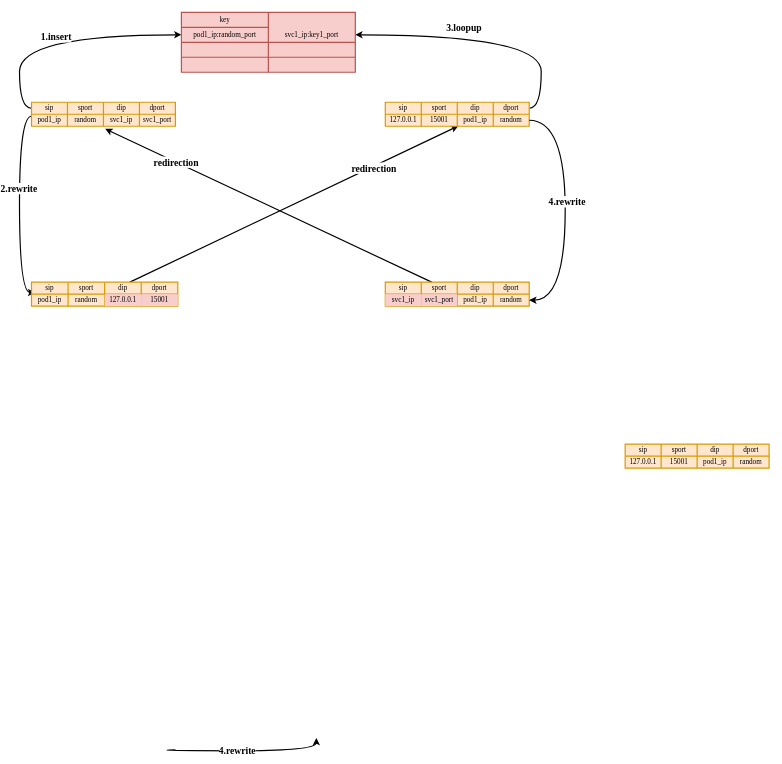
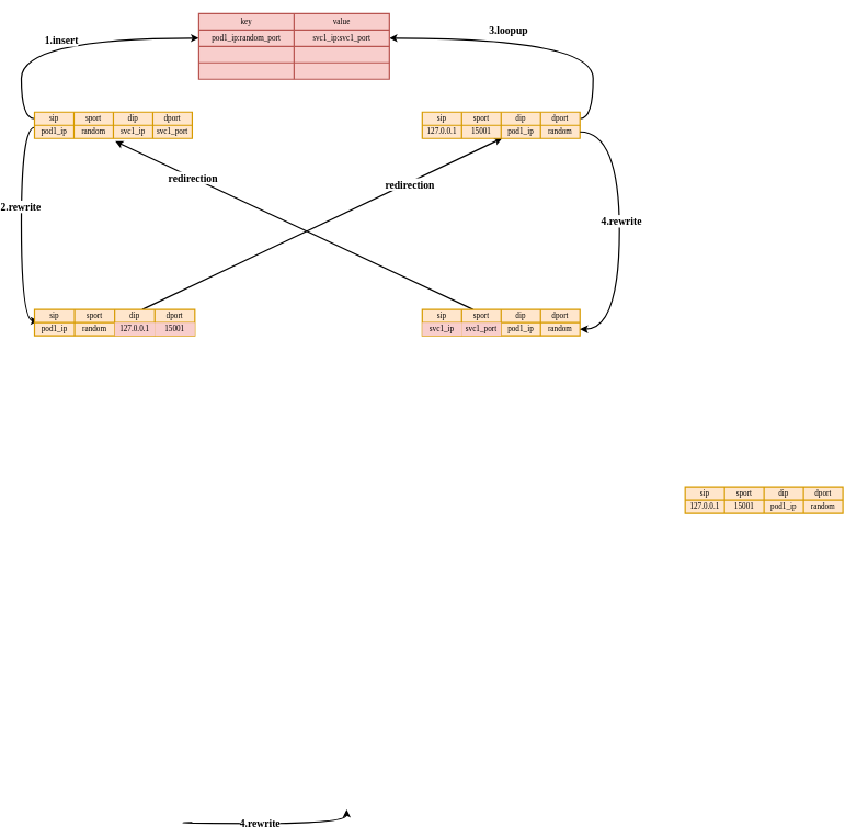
+ <mxCell id="60" value="value" style="shape=partialRectangle;html=1;whiteSpace=wrap;connectable=0;overflow=hidden;fillColor=none;top=0;left=0;bottom=0;right=0;fontFamily=Comic Sans MS;" vertex="1" parent="58"><mxGeometry x="145" width="145" height="25" as="geometry" /></mxCell>
- <mxCell id="63" value="svc1_ip:key1_port" style="shape=partialRectangle;html=1;whiteSpace=wrap;connectable=0;overflow=hidden;fillColor=none;top=0;left=0;bottom=0;right=0;fontFamily=Comic Sans MS;" vertex="1" parent="61"><mxGeometry x="145" width="145" height="25" as="geometry" /></mxCell>
+ <mxCell id="63" value="svc1_ip:svc1_port" style="shape=partialRectangle;html=1;whiteSpace=wrap;connectable=0;overflow=hidden;fillColor=none;top=0;left=0;bottom=0;right=0;fontFamily=Comic Sans MS;" vertex="1" parent="61"><mxGeometry x="145" width="145" height="25" as="geometry" /></mxCell>
